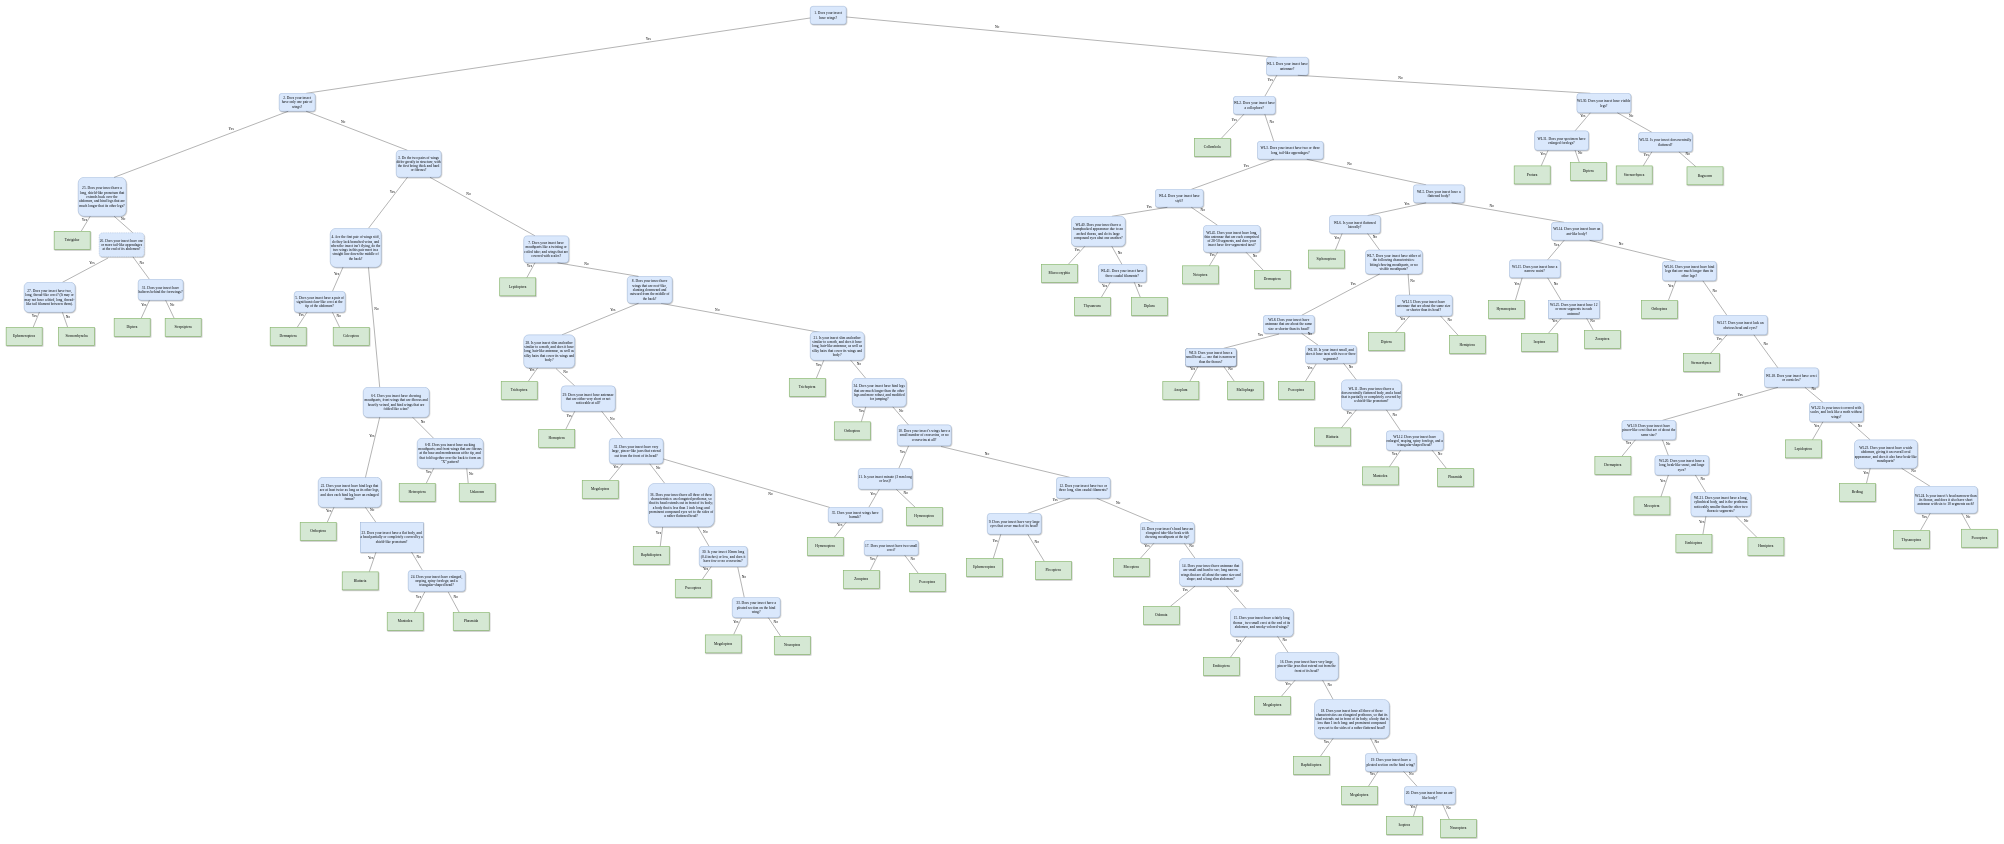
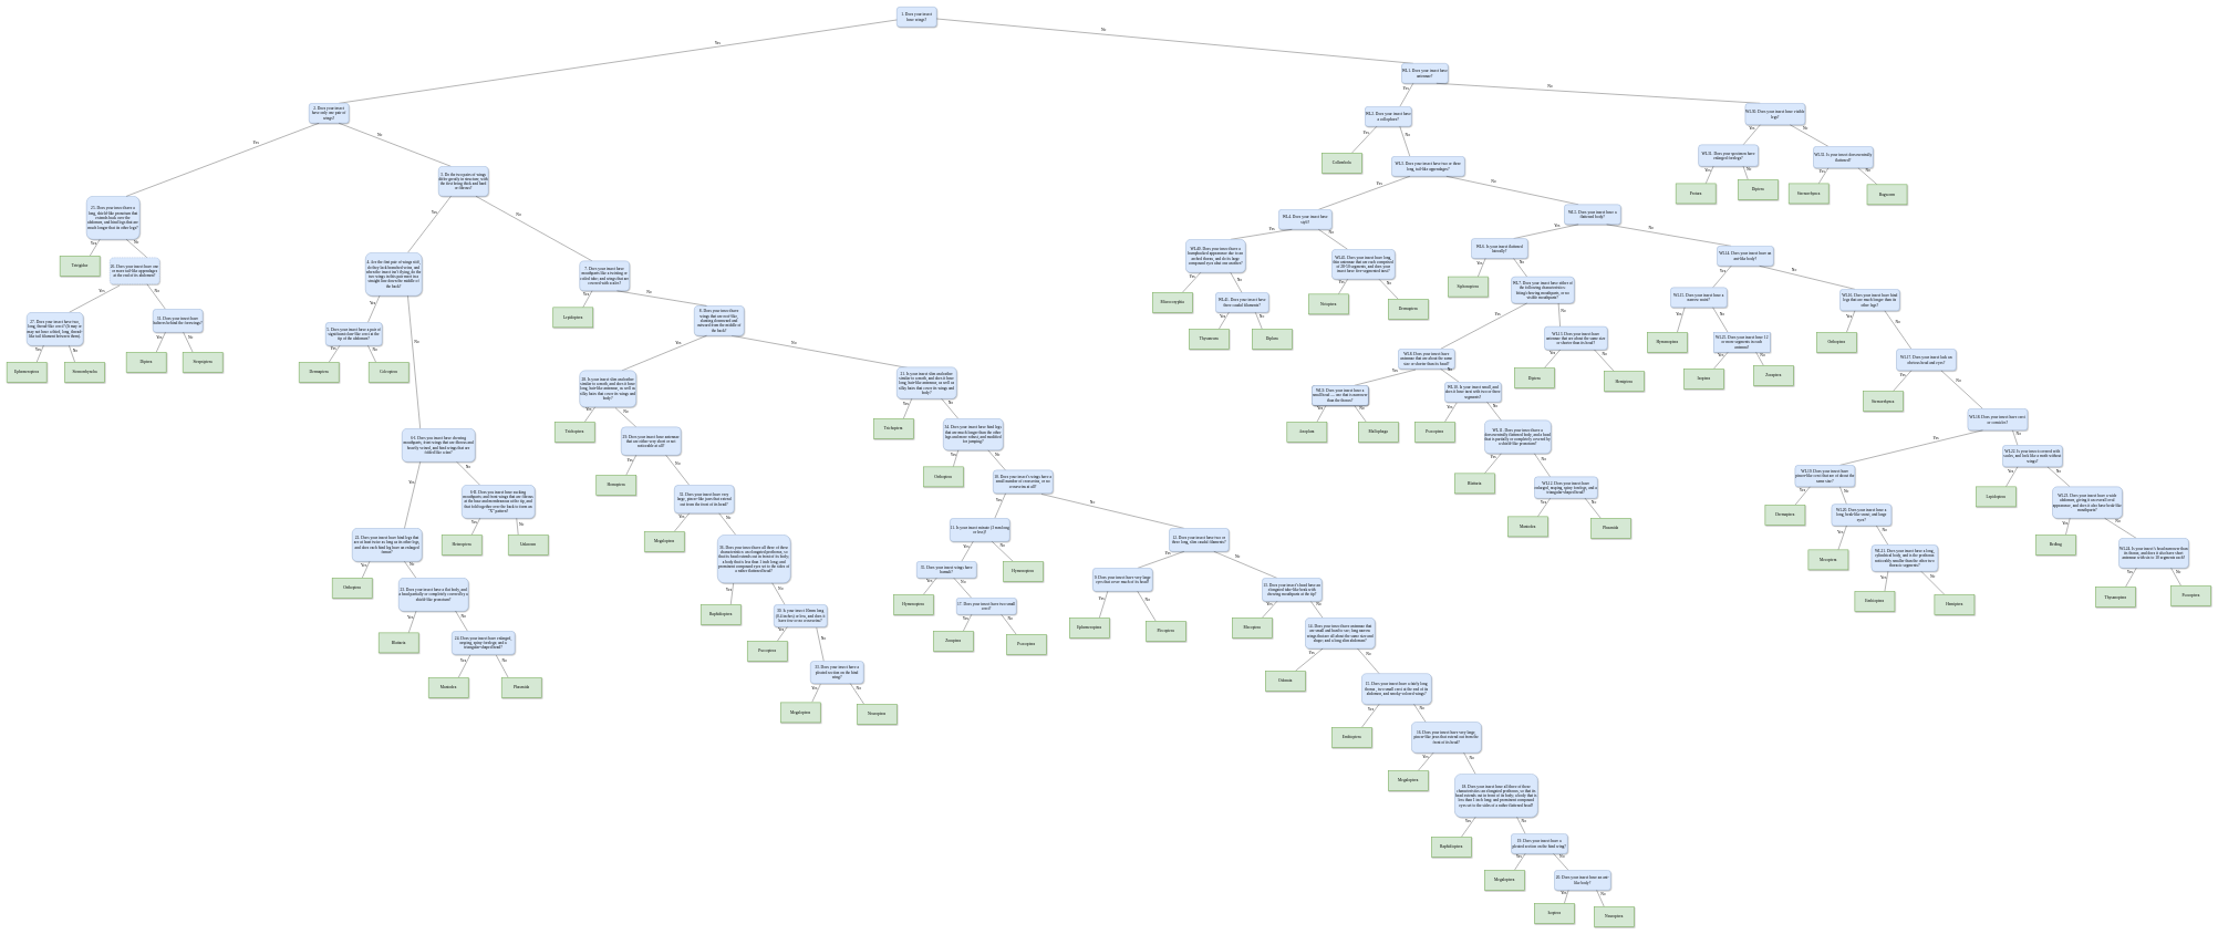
- <mxCell id="234" value="&lt;span&gt;WL18.&amp;nbsp;&lt;/span&gt;&lt;span&gt;Does your insect have cerci or cornicles?&lt;br&gt;&lt;/span&gt;" style="whiteSpace=wrap;html=1;rounded=1;shadow=1;labelBackgroundColor=none;strokeWidth=1;fontFamily=Verdana;fontSize=12;align=center;fillColor=#dae8fc;strokeColor=#6c8ebf;" vertex="1" parent="1"><mxGeometry x="5880" y="1225" width="180" height="65" as="geometry" /></mxCell>
+ <mxCell id="234" value="&lt;span&gt;WL18.&amp;nbsp;&lt;/span&gt;&lt;span&gt;Does your insect have cerci or cornicles?&lt;br&gt;&lt;/span&gt;" style="whiteSpace=wrap;html=1;rounded=1;shadow=1;labelBackgroundColor=none;strokeWidth=1;fontFamily=Verdana;fontSize=12;align=center;fillColor=#dae8fc;strokeColor=#6c8ebf;" vertex="1" parent="1"><mxGeometry x="5925" y="1230" width="180" height="65" as="geometry" /></mxCell>
- <mxCell id="105" value="No" style="rounded=0;html=1;labelBackgroundColor=none;startArrow=none;startFill=0;startSize=5;endArrow=none;endFill=0;endSize=5;jettySize=auto;orthogonalLoop=1;strokeWidth=1;fontFamily=Verdana;fontSize=12;" edge="1" parent="1" source="103" target="72"><mxGeometry x="-0.3" y="13" relative="1" as="geometry"><mxPoint as="offset" /><mxPoint x="2592.329" y="1755" as="sourcePoint" /><mxPoint x="2990" y="1890" as="targetPoint" /></mxGeometry></mxCell>
+ <mxCell id="105" value="No" style="rounded=0;html=1;labelBackgroundColor=none;startArrow=none;startFill=0;startSize=5;endArrow=none;endFill=0;endSize=5;jettySize=auto;orthogonalLoop=1;strokeWidth=1;fontFamily=Verdana;fontSize=12;entryX=0.25;entryY=0;entryDx=0;entryDy=0;" edge="1" parent="1" source="103" target="107"><mxGeometry x="-0.3" y="13" relative="1" as="geometry"><mxPoint as="offset" /><mxPoint x="2592.329" y="1755" as="sourcePoint" /><mxPoint x="2990" y="1890" as="targetPoint" /></mxGeometry></mxCell>
- <mxCell id="40" value="23.&amp;nbsp;Does your insect have a flat body, and a head partially or completely covered by a shield-like pronotum?" style="whiteSpace=wrap;html=1;shadow=1;labelBackgroundColor=none;strokeWidth=1;fontFamily=Verdana;fontSize=12;align=center;fillColor=#dae8fc;strokeColor=#6c8ebf;rounded=0;" vertex="1" parent="1"><mxGeometry x="1200" y="1740" width="210" height="100" as="geometry" /></mxCell>
+ <mxCell id="40" value="23.&amp;nbsp;Does your insect have a flat body, and a head partially or completely covered by a shield-like pronotum?" style="whiteSpace=wrap;html=1;rounded=1;shadow=1;labelBackgroundColor=none;strokeWidth=1;fontFamily=Verdana;fontSize=12;align=center;fillColor=#dae8fc;strokeColor=#6c8ebf;" vertex="1" parent="1"><mxGeometry x="1200" y="1740" width="210" height="100" as="geometry" /></mxCell>
